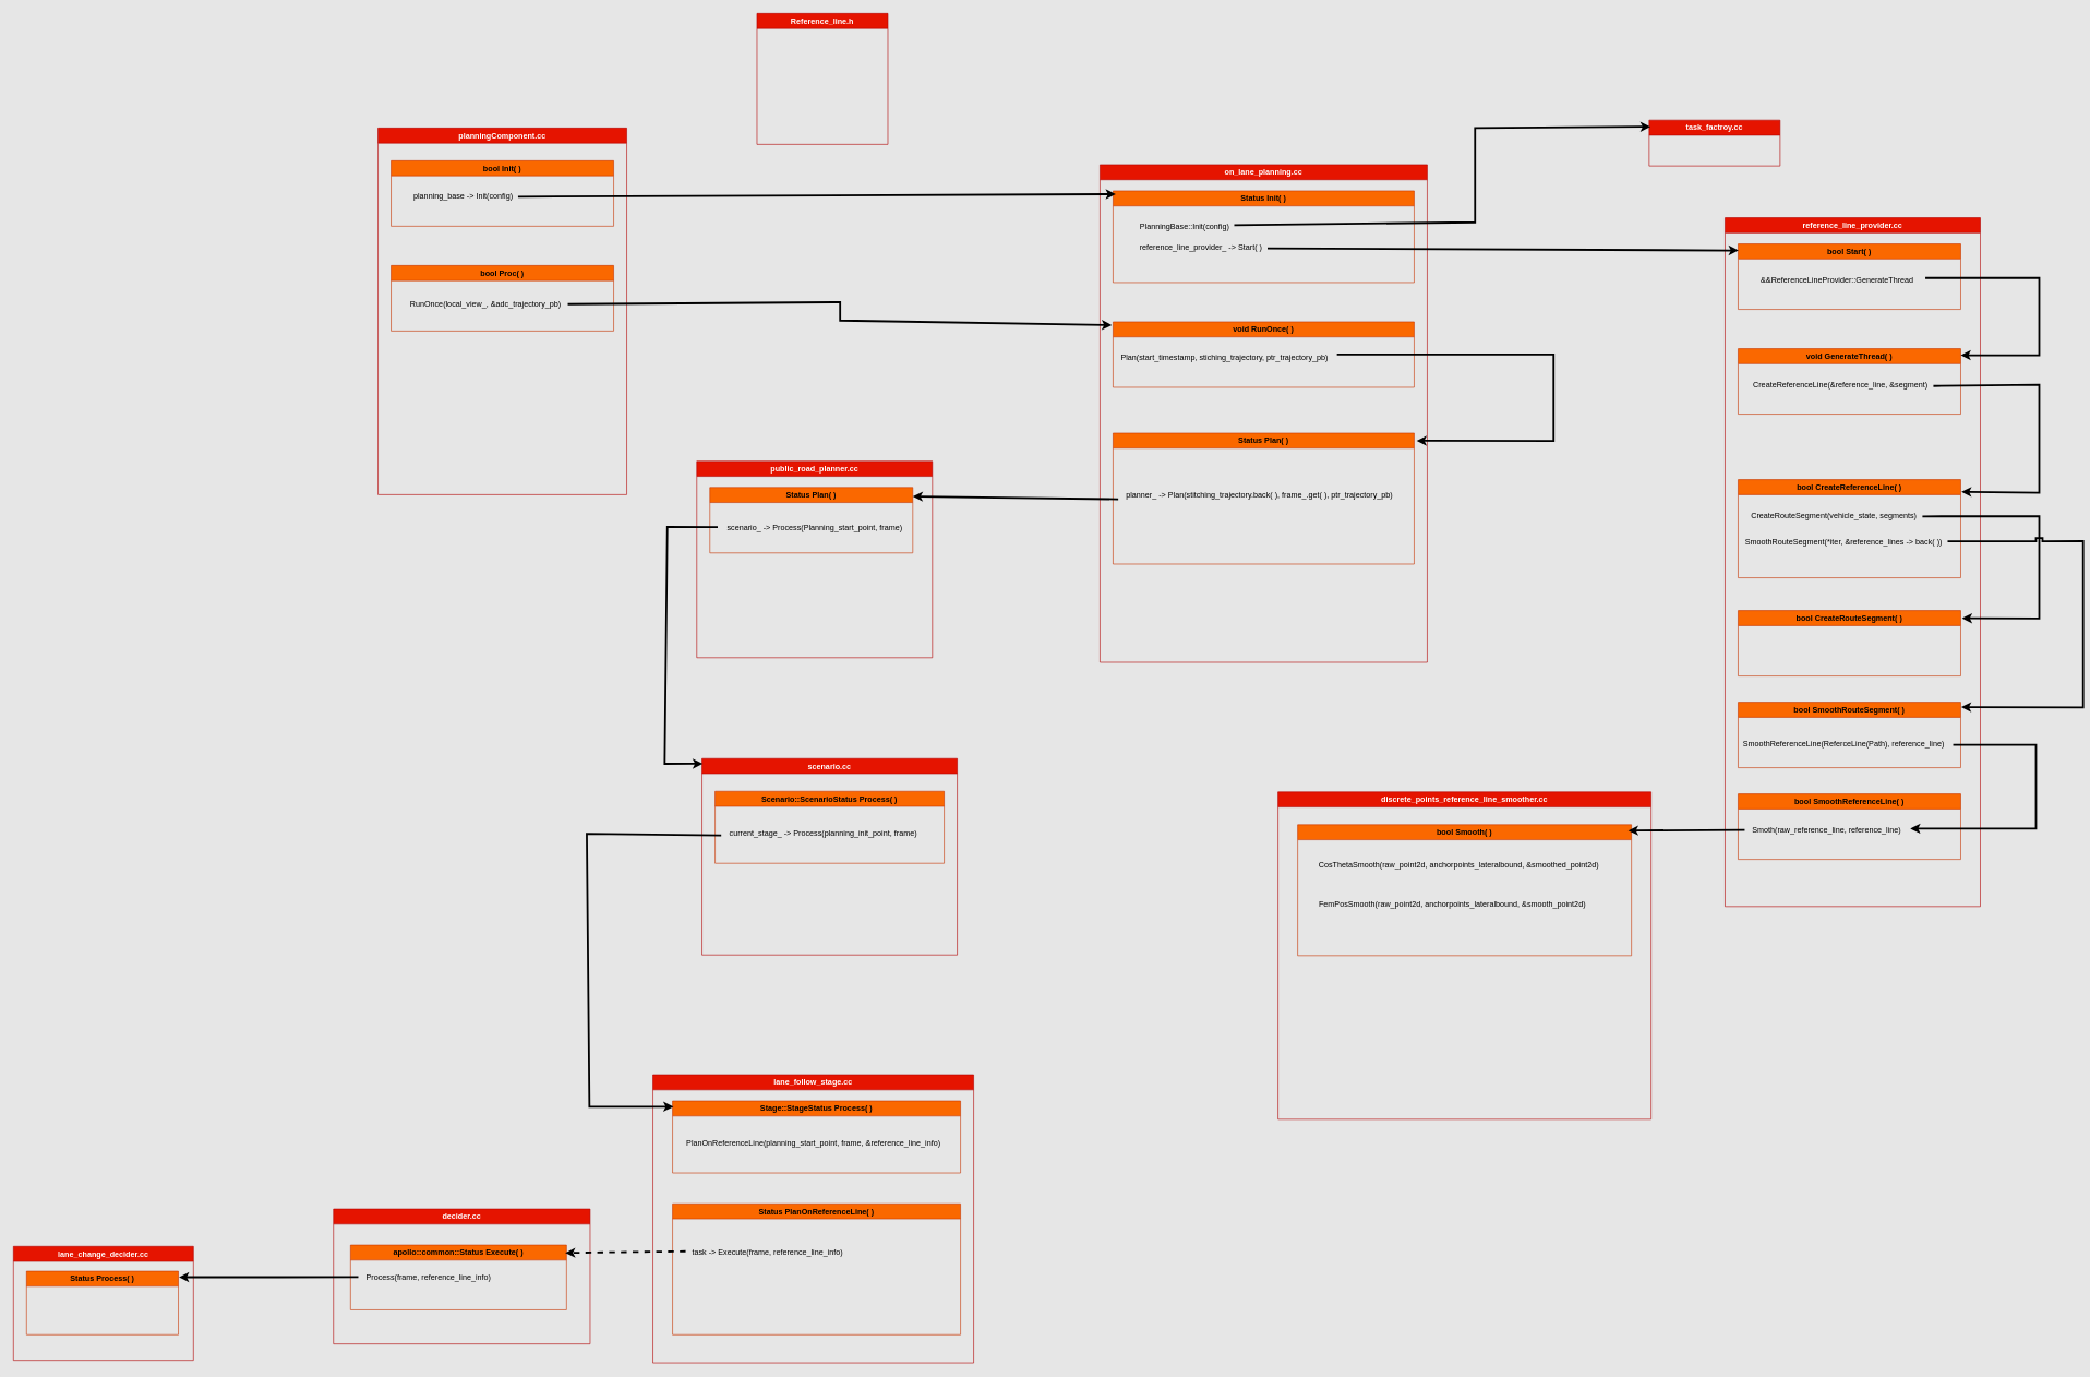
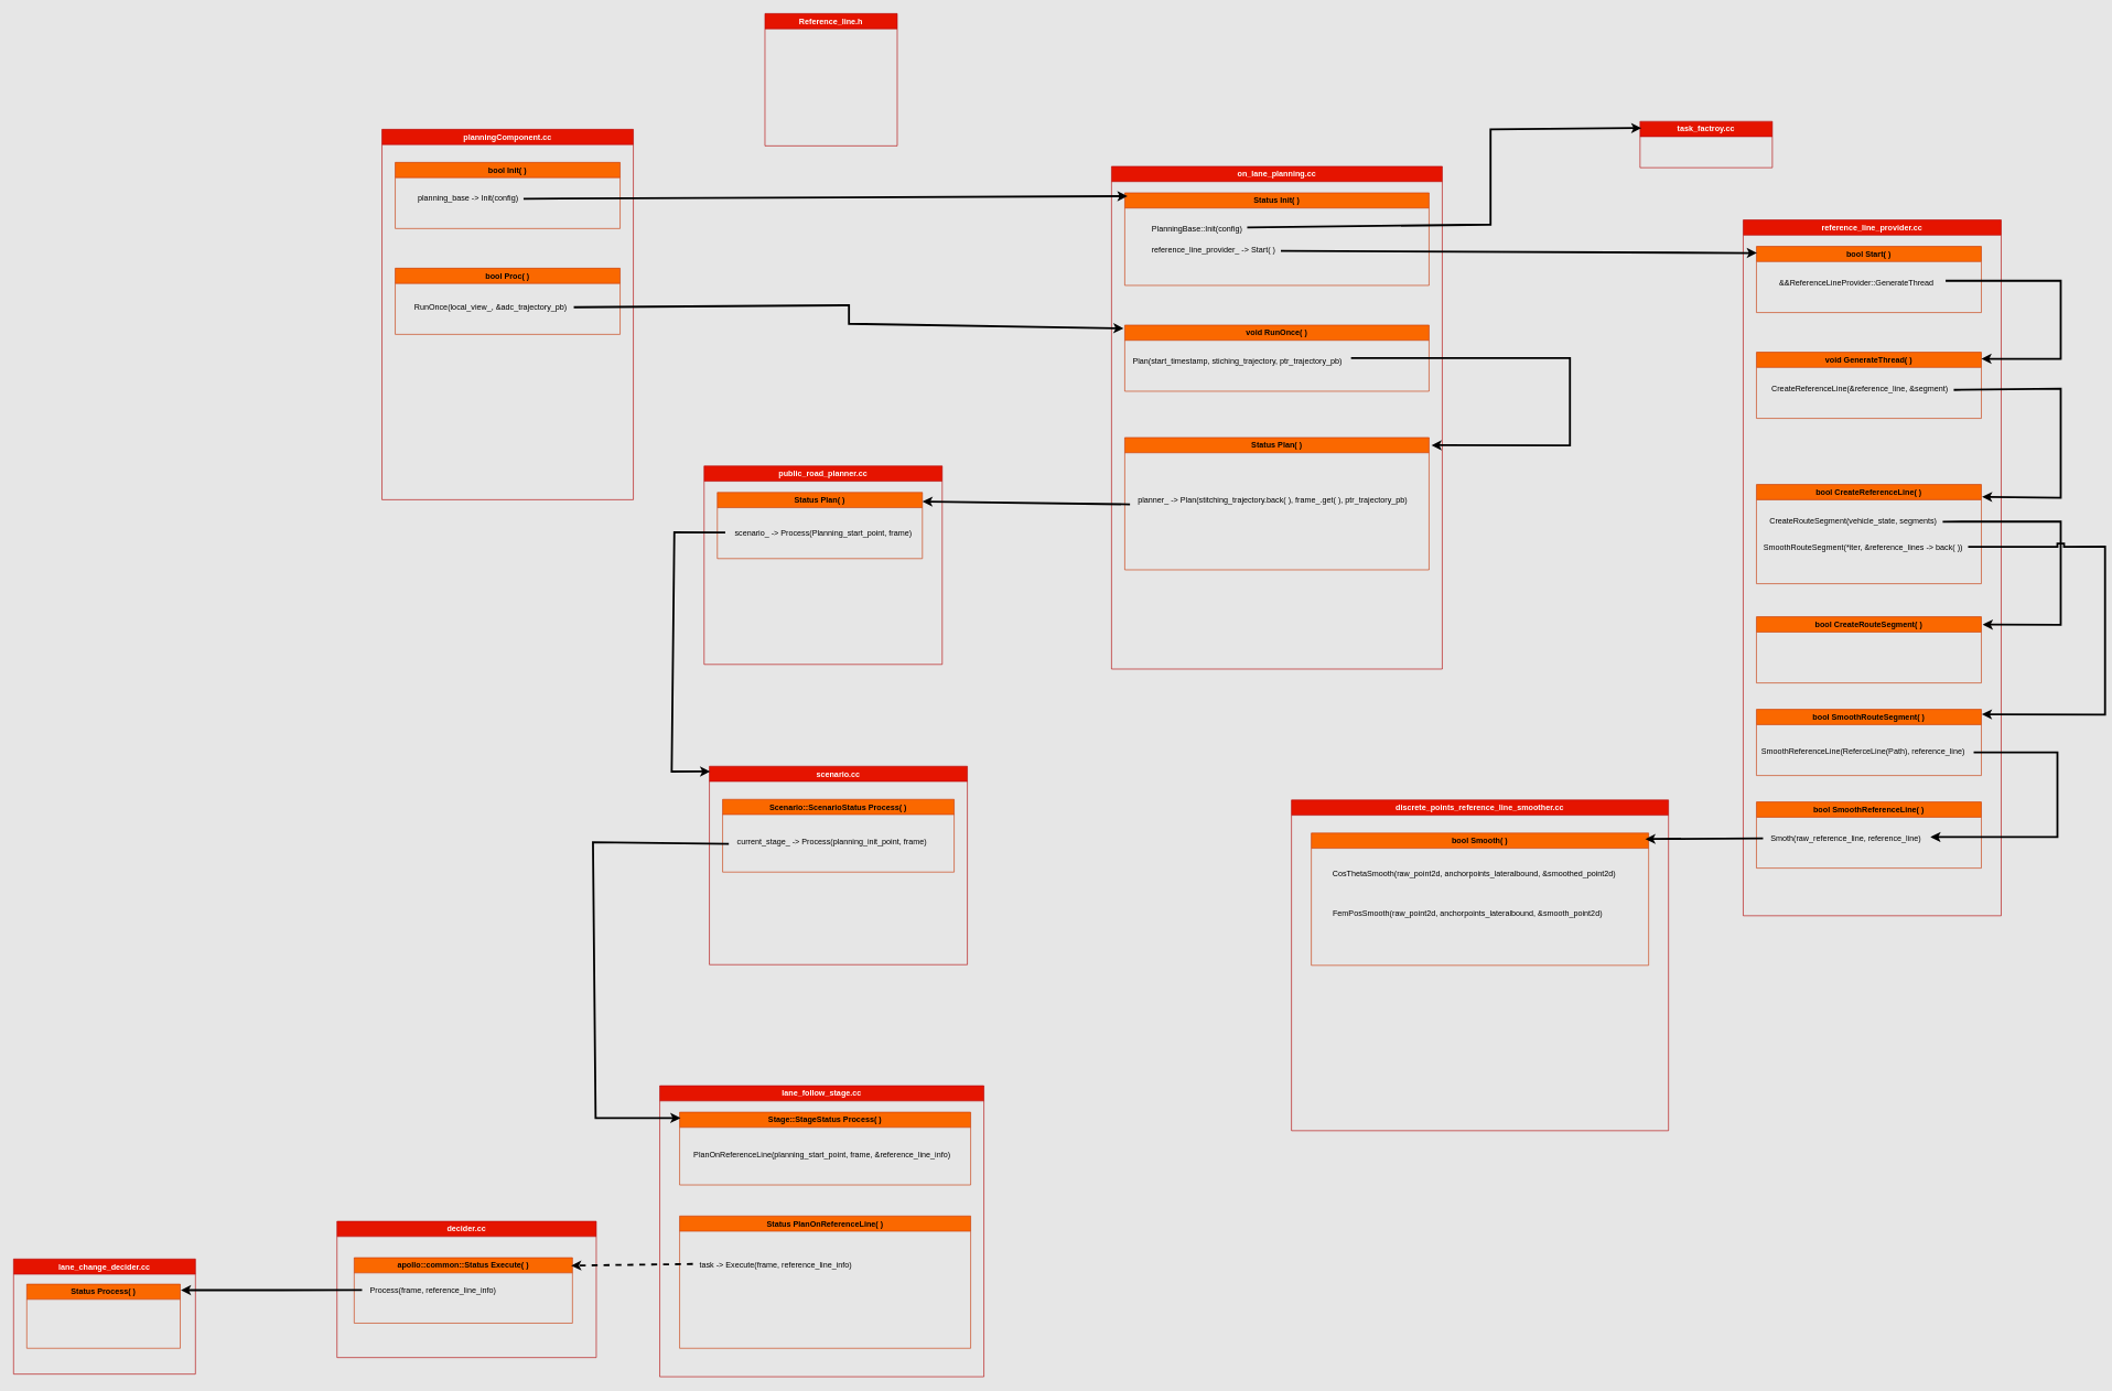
- <mxCell id="17" value="task_factroy.cc" style="swimlane;whiteSpace=wrap;html=1;fontColor=#ffffff;fillColor=#e51400;strokeColor=#B20000;" vertex="1" parent="1"><mxGeometry x="2519" y="183" width="200" height="70" as="geometry" /></mxCell>
+ <mxCell id="17" value="task_factroy.cc" style="swimlane;whiteSpace=wrap;html=1;fontColor=#ffffff;fillColor=#e51400;strokeColor=#B20000;" vertex="1" parent="1"><mxGeometry x="2479" y="183" width="200" height="70" as="geometry" /></mxCell>
